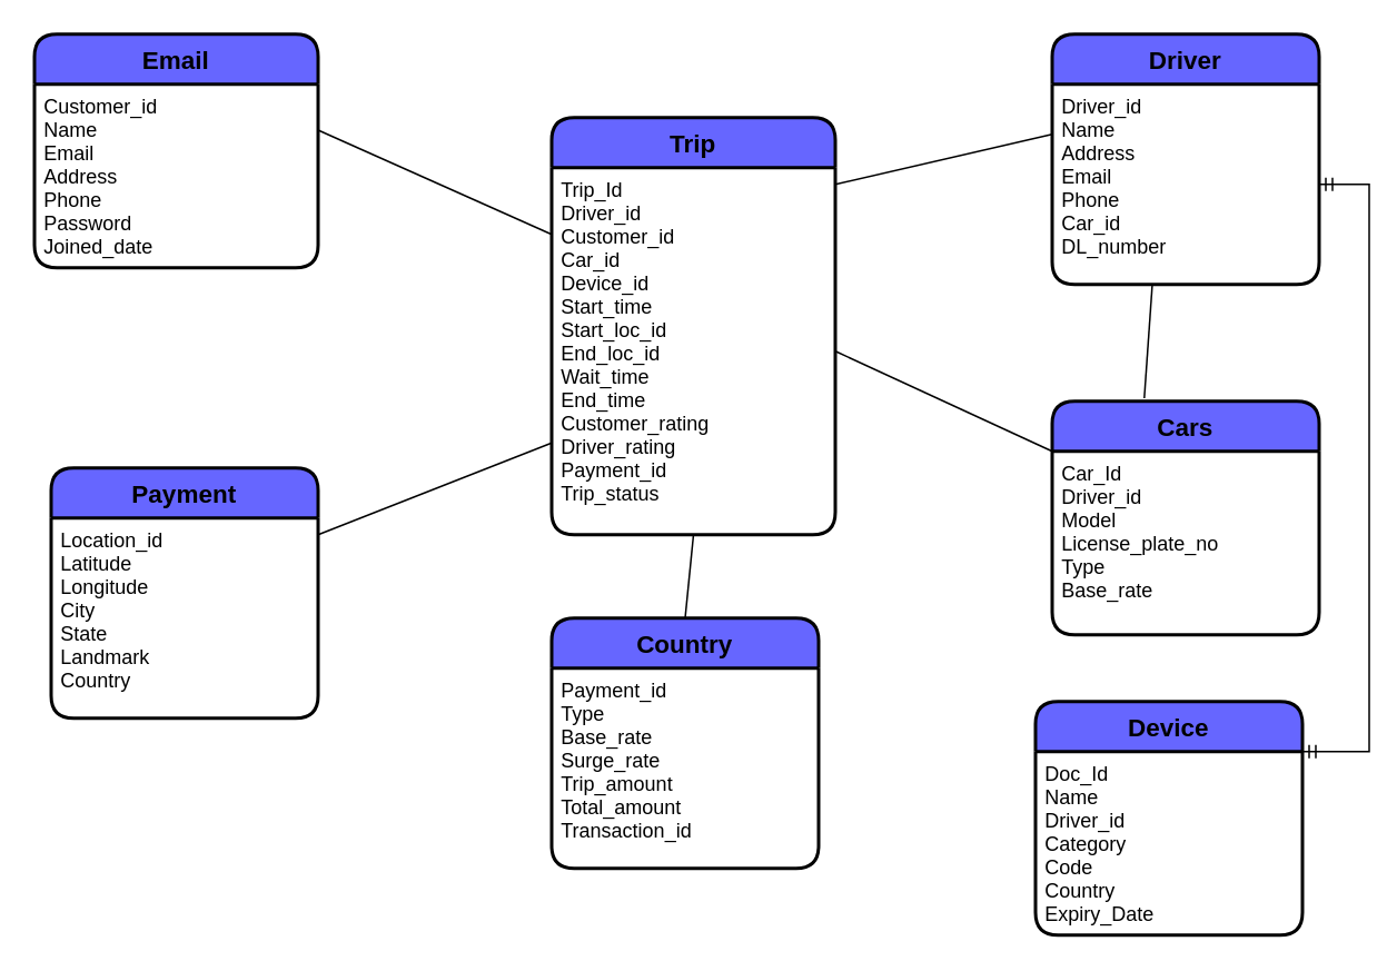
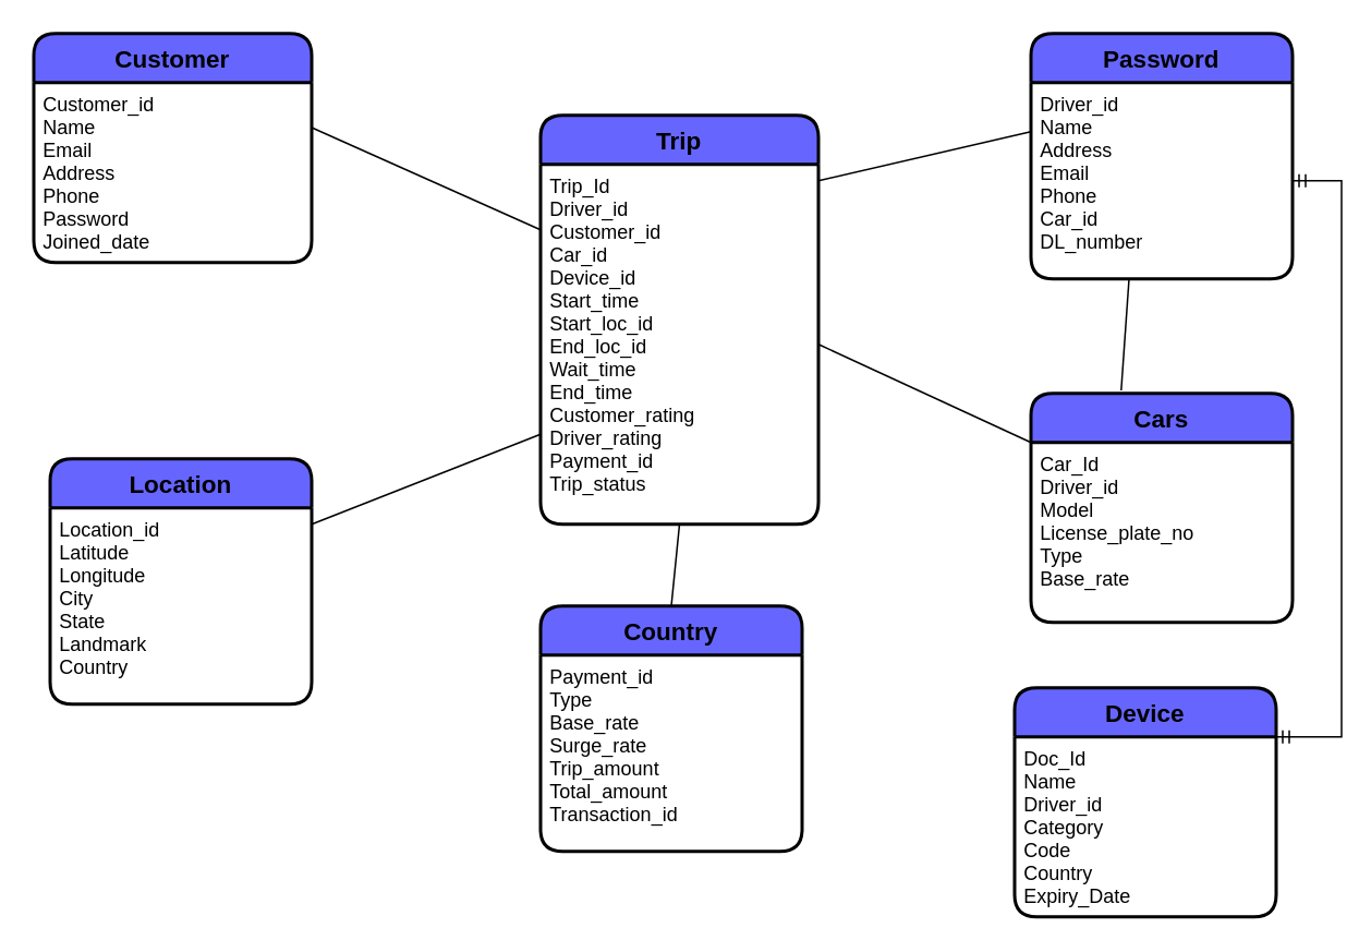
- <mxCell id="4" value="Email" style="swimlane;childLayout=stackLayout;horizontal=1;startSize=30;horizontalStack=0;rounded=1;fontSize=15;fontStyle=1;strokeWidth=2;resizeParent=0;resizeLast=1;shadow=0;dashed=0;align=center;fillColor=#6666FF;" vertex="1" parent="1"><mxGeometry x="20" y="20" width="170" height="140" as="geometry" /></mxCell>
+ <mxCell id="4" value="Customer" style="swimlane;childLayout=stackLayout;horizontal=1;startSize=30;horizontalStack=0;rounded=1;fontSize=15;fontStyle=1;strokeWidth=2;resizeParent=0;resizeLast=1;shadow=0;dashed=0;align=center;fillColor=#6666FF;" vertex="1" parent="1"><mxGeometry x="20" y="20" width="170" height="140" as="geometry" /></mxCell>
- <mxCell id="8" value="Driver" style="swimlane;childLayout=stackLayout;horizontal=1;startSize=30;horizontalStack=0;rounded=1;fontSize=15;fontStyle=1;strokeWidth=2;resizeParent=0;resizeLast=1;shadow=0;dashed=0;align=center;fillColor=#6666FF;" vertex="1" parent="1"><mxGeometry x="630" y="20" width="160" height="150" as="geometry" /></mxCell>
+ <mxCell id="8" value="Password" style="swimlane;childLayout=stackLayout;horizontal=1;startSize=30;horizontalStack=0;rounded=1;fontSize=15;fontStyle=1;strokeWidth=2;resizeParent=0;resizeLast=1;shadow=0;dashed=0;align=center;fillColor=#6666FF;" vertex="1" parent="1"><mxGeometry x="630" y="20" width="160" height="150" as="geometry" /></mxCell>
- <mxCell id="6" value="Payment" style="swimlane;childLayout=stackLayout;horizontal=1;startSize=30;horizontalStack=0;rounded=1;fontSize=15;fontStyle=1;strokeWidth=2;resizeParent=0;resizeLast=1;shadow=0;dashed=0;align=center;fillColor=#6666FF;" vertex="1" parent="1"><mxGeometry x="30" y="280" width="160" height="150" as="geometry" /></mxCell>
+ <mxCell id="6" value="Location" style="swimlane;childLayout=stackLayout;horizontal=1;startSize=30;horizontalStack=0;rounded=1;fontSize=15;fontStyle=1;strokeWidth=2;resizeParent=0;resizeLast=1;shadow=0;dashed=0;align=center;fillColor=#6666FF;" vertex="1" parent="1"><mxGeometry x="30" y="280" width="160" height="150" as="geometry" /></mxCell>
